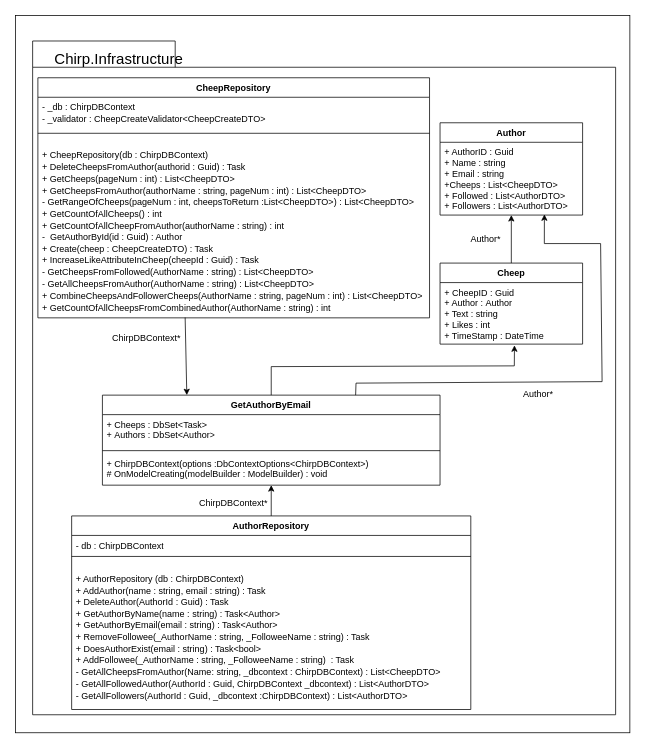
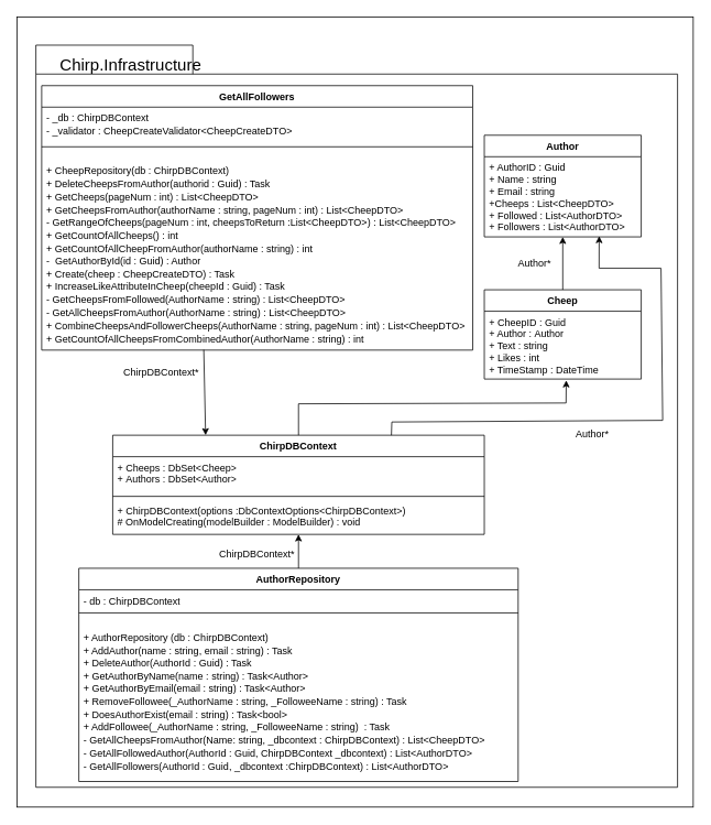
- <mxCell id="15" value="&lt;font color=&quot;#000000&quot;&gt;CheepRepository&lt;/font&gt;" style="swimlane;fontStyle=1;align=center;verticalAlign=top;childLayout=stackLayout;horizontal=1;startSize=26;horizontalStack=0;resizeParent=1;resizeParentMax=0;resizeLast=0;collapsible=1;marginBottom=0;whiteSpace=wrap;html=1;strokeColor=#000000;fillColor=none;" parent="1" vertex="1"><mxGeometry x="50" y="103" width="522" height="320" as="geometry" /></mxCell>
+ <mxCell id="15" value="&lt;font color=&quot;#000000&quot;&gt;GetAllFollowers&lt;/font&gt;" style="swimlane;fontStyle=1;align=center;verticalAlign=top;childLayout=stackLayout;horizontal=1;startSize=26;horizontalStack=0;resizeParent=1;resizeParentMax=0;resizeLast=0;collapsible=1;marginBottom=0;whiteSpace=wrap;html=1;strokeColor=#000000;fillColor=none;" parent="1" vertex="1"><mxGeometry x="50" y="103" width="522" height="320" as="geometry" /></mxCell>
- <mxCell id="21" value="&lt;font color=&quot;#000000&quot;&gt;GetAuthorByEmail&lt;/font&gt;" style="swimlane;fontStyle=1;align=center;verticalAlign=top;childLayout=stackLayout;horizontal=1;startSize=26;horizontalStack=0;resizeParent=1;resizeParentMax=0;resizeLast=0;collapsible=1;marginBottom=0;whiteSpace=wrap;html=1;strokeColor=#000000;fillColor=none;" parent="1" vertex="1"><mxGeometry x="136" y="526" width="450" height="120" as="geometry" /></mxCell>
+ <mxCell id="21" value="&lt;font color=&quot;#000000&quot;&gt;ChirpDBContext&lt;/font&gt;" style="swimlane;fontStyle=1;align=center;verticalAlign=top;childLayout=stackLayout;horizontal=1;startSize=26;horizontalStack=0;resizeParent=1;resizeParentMax=0;resizeLast=0;collapsible=1;marginBottom=0;whiteSpace=wrap;html=1;strokeColor=#000000;fillColor=none;" parent="1" vertex="1"><mxGeometry x="136" y="526" width="450" height="120" as="geometry" /></mxCell>
- <mxCell id="22" value="&lt;font color=&quot;#000000&quot;&gt;+&amp;nbsp;&lt;/font&gt;&lt;font color=&quot;#000000&quot;&gt;Cheeps :&amp;nbsp;&lt;/font&gt;&lt;span style=&quot;color: rgb(0, 0, 0);&quot;&gt;DbSet&amp;lt;Task&amp;gt;&lt;/span&gt;&lt;font color=&quot;#000000&quot;&gt;&lt;br&gt;+&amp;nbsp;&lt;/font&gt;&lt;font color=&quot;#000000&quot;&gt;Authors :&amp;nbsp;&lt;/font&gt;&lt;span style=&quot;color: rgb(0, 0, 0);&quot;&gt;DbSet&amp;lt;Author&amp;gt;&lt;/span&gt;" style="text;strokeColor=none;fillColor=none;align=left;verticalAlign=top;spacingLeft=4;spacingRight=4;overflow=hidden;rotatable=0;points=[[0,0.5],[1,0.5]];portConstraint=eastwest;whiteSpace=wrap;html=1;" parent="21" vertex="1"><mxGeometry y="26" width="450" height="44" as="geometry" /></mxCell>
+ <mxCell id="22" value="&lt;font color=&quot;#000000&quot;&gt;+&amp;nbsp;&lt;/font&gt;&lt;font color=&quot;#000000&quot;&gt;Cheeps :&amp;nbsp;&lt;/font&gt;&lt;span style=&quot;color: rgb(0, 0, 0);&quot;&gt;DbSet&amp;lt;Cheep&amp;gt;&lt;/span&gt;&lt;font color=&quot;#000000&quot;&gt;&lt;br&gt;+&amp;nbsp;&lt;/font&gt;&lt;font color=&quot;#000000&quot;&gt;Authors :&amp;nbsp;&lt;/font&gt;&lt;span style=&quot;color: rgb(0, 0, 0);&quot;&gt;DbSet&amp;lt;Author&amp;gt;&lt;/span&gt;" style="text;strokeColor=none;fillColor=none;align=left;verticalAlign=top;spacingLeft=4;spacingRight=4;overflow=hidden;rotatable=0;points=[[0,0.5],[1,0.5]];portConstraint=eastwest;whiteSpace=wrap;html=1;" parent="21" vertex="1"><mxGeometry y="26" width="450" height="44" as="geometry" /></mxCell>
